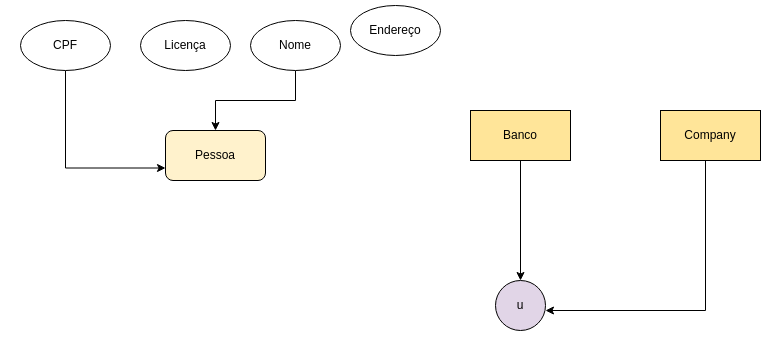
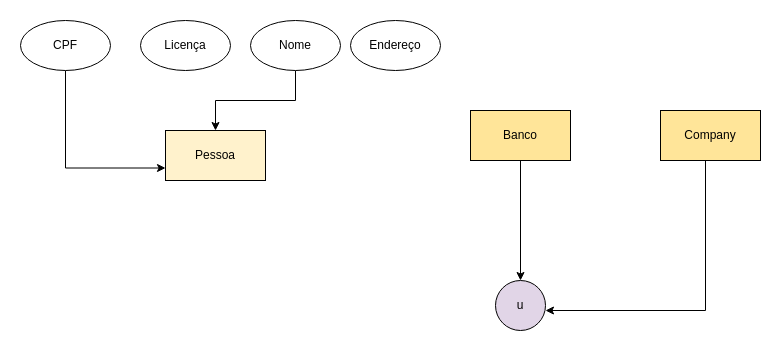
- <mxCell id="12" value="Endereço" style="ellipse;whiteSpace=wrap;html=1;" vertex="1" parent="1"><mxGeometry x="350" y="5" width="90" height="50" as="geometry" /></mxCell>
+ <mxCell id="12" value="Endereço" style="ellipse;whiteSpace=wrap;html=1;" vertex="1" parent="1"><mxGeometry x="350" y="20" width="90" height="50" as="geometry" /></mxCell>
- <mxCell id="3" value="Pessoa" style="whiteSpace=wrap;html=1;fillColor=light-dark(#FFF2CC,var(--ge-dark-color, #121212));rounded=1;" vertex="1" parent="1"><mxGeometry x="165" y="130" width="100" height="50" as="geometry" /></mxCell>
+ <mxCell id="3" value="Pessoa" style="rounded=0;whiteSpace=wrap;html=1;fillColor=light-dark(#FFF2CC,var(--ge-dark-color, #121212));" vertex="1" parent="1"><mxGeometry x="165" y="130" width="100" height="50" as="geometry" /></mxCell>
